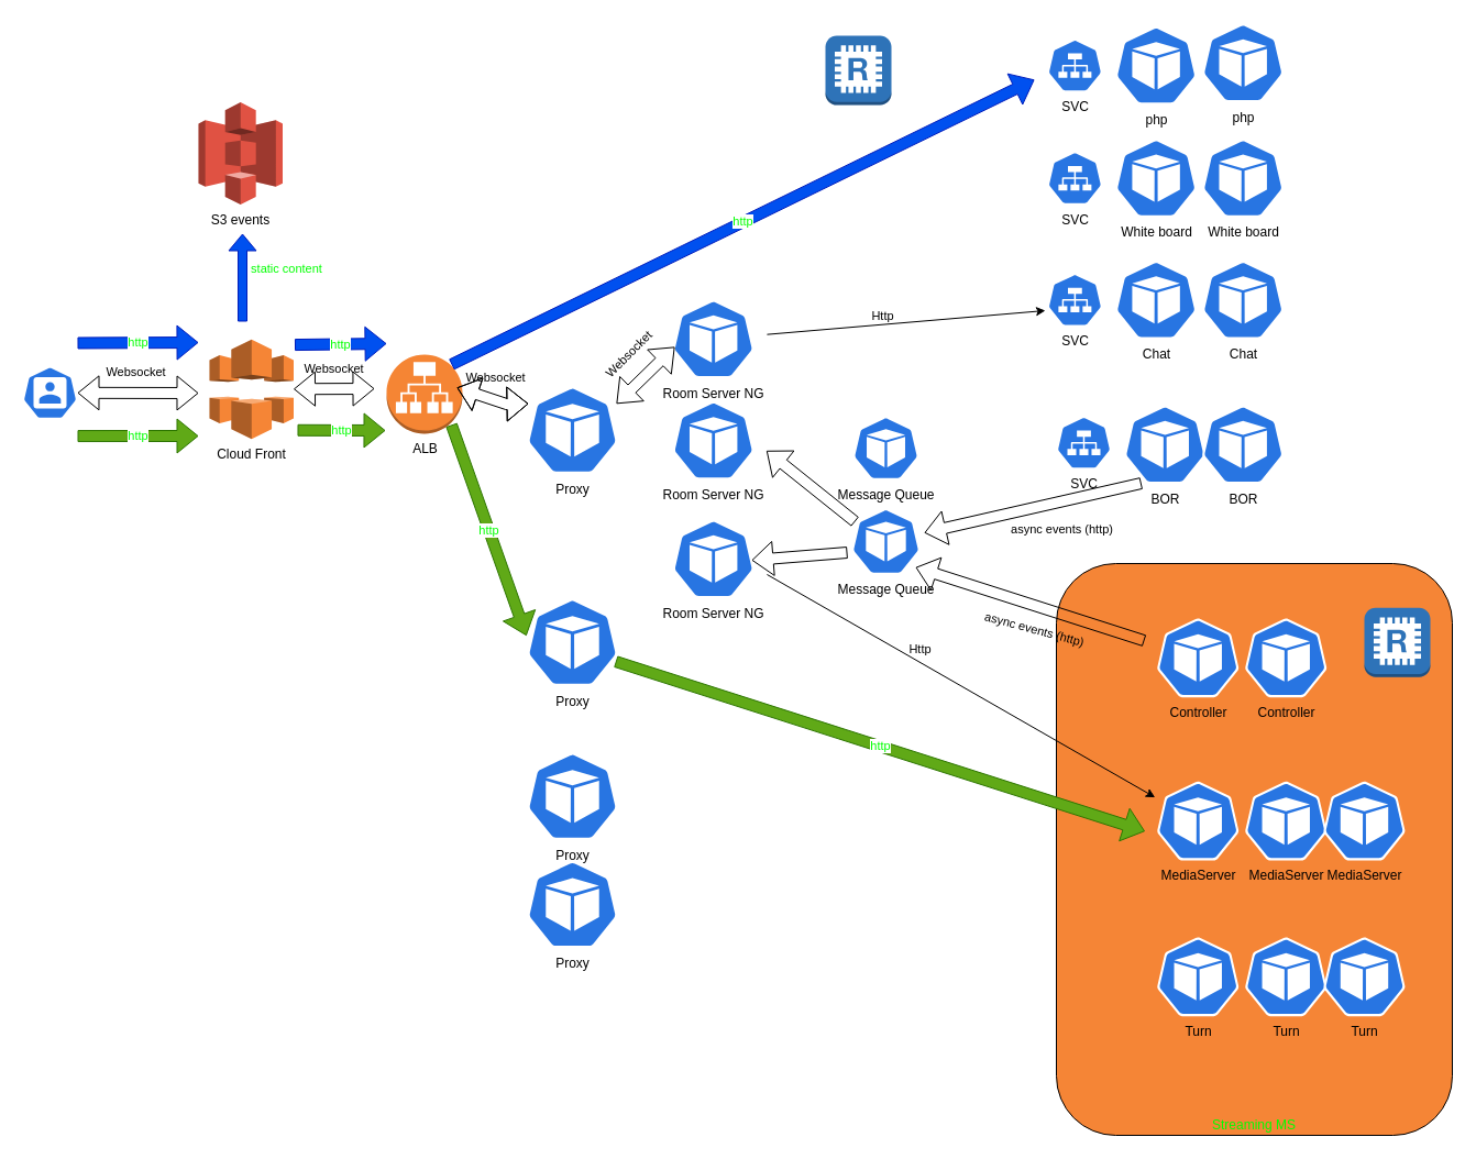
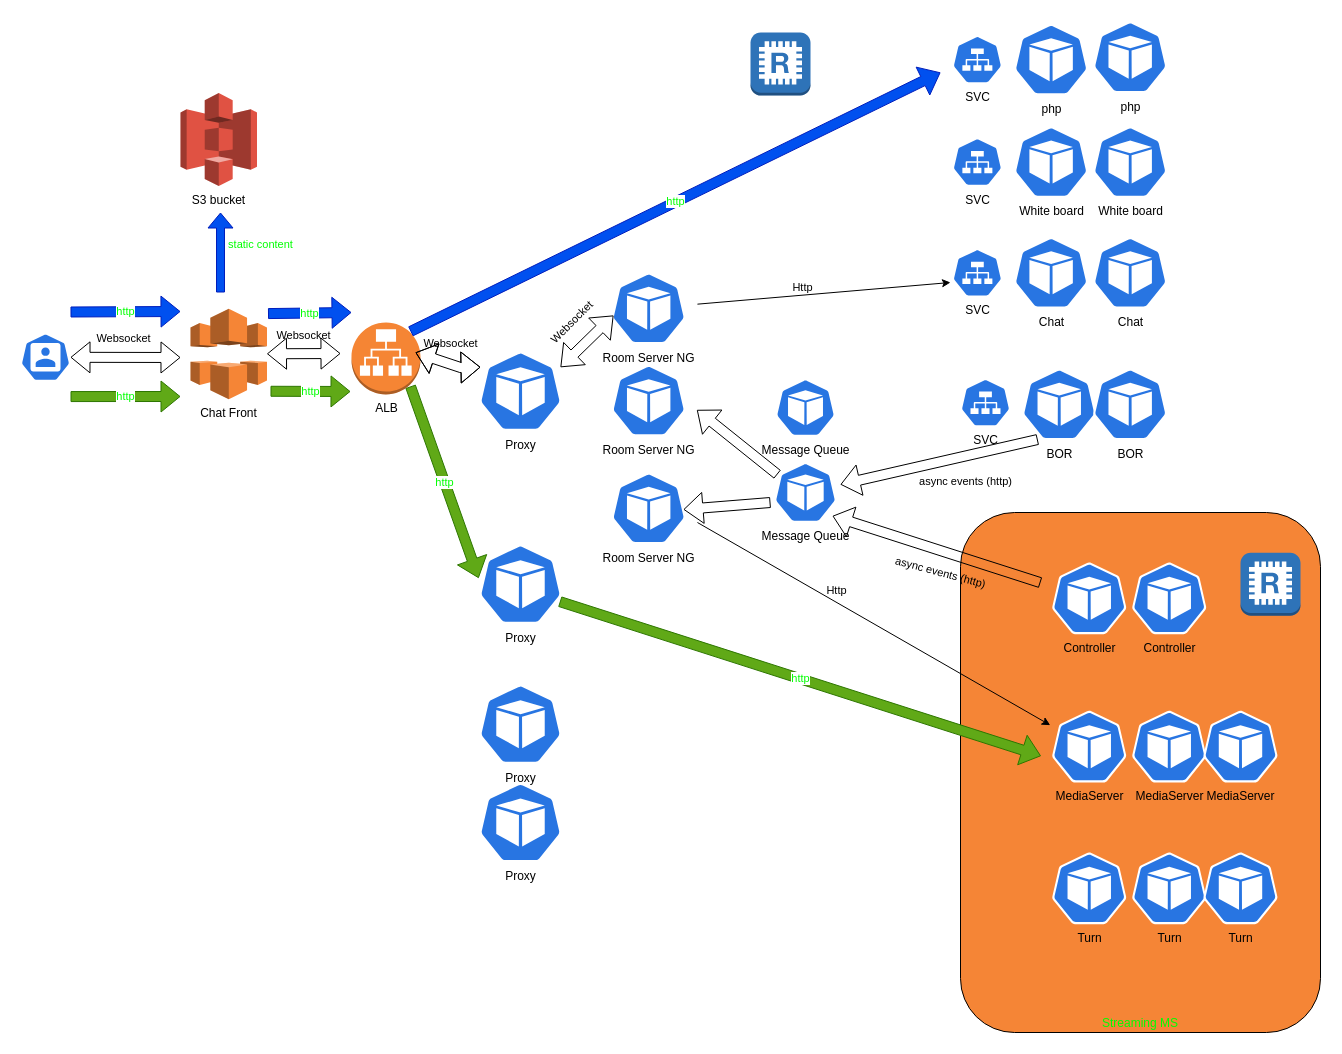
- <mxCell id="52" value="&lt;font color=&quot;#000000&quot;&gt;S3 events&lt;/font&gt;" style="outlineConnect=0;dashed=0;verticalLabelPosition=bottom;verticalAlign=top;align=center;html=1;shape=mxgraph.aws3.s3;fillColor=#E05243;gradientColor=none;" parent="1" vertex="1"><mxGeometry y="92.59" width="76.5" height="93" as="geometry" x="180" /></mxCell>
+ <mxCell id="52" value="&lt;font color=&quot;#000000&quot;&gt;S3 bucket&lt;/font&gt;" style="outlineConnect=0;dashed=0;verticalLabelPosition=bottom;verticalAlign=top;align=center;html=1;shape=mxgraph.aws3.s3;fillColor=#E05243;gradientColor=none;" parent="1" vertex="1"><mxGeometry y="92.59" width="76.5" height="93" as="geometry" x="180" /></mxCell>
- <mxCell id="6" value="Cloud Front" style="outlineConnect=0;dashed=0;verticalLabelPosition=bottom;verticalAlign=top;align=center;html=1;shape=mxgraph.aws3.cloudfront;fillColor=#F58536;gradientColor=none;labelBackgroundColor=none;fontColor=#000000;" parent="1" vertex="1"><mxGeometry x="190" y="308.2" width="76.5" height="90.51" as="geometry" /></mxCell>
+ <mxCell id="6" value="Chat Front" style="outlineConnect=0;dashed=0;verticalLabelPosition=bottom;verticalAlign=top;align=center;html=1;shape=mxgraph.aws3.cloudfront;fillColor=#F58536;gradientColor=none;labelBackgroundColor=none;fontColor=#000000;" parent="1" vertex="1"><mxGeometry x="190" y="308.2" width="76.5" height="90.51" as="geometry" /></mxCell>
